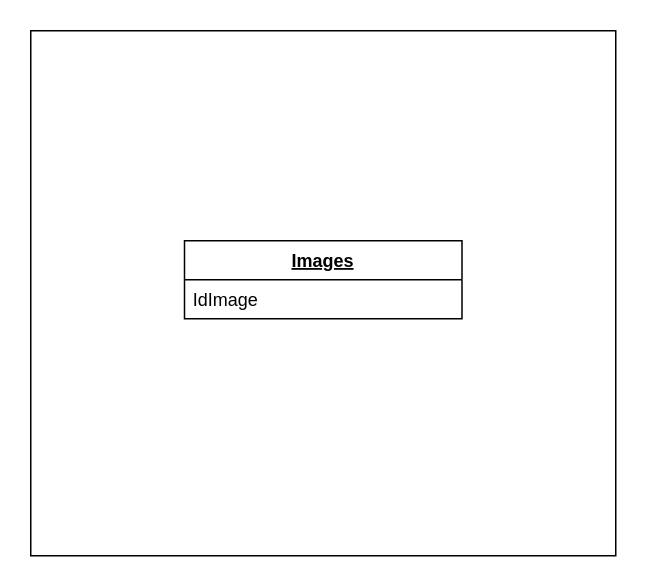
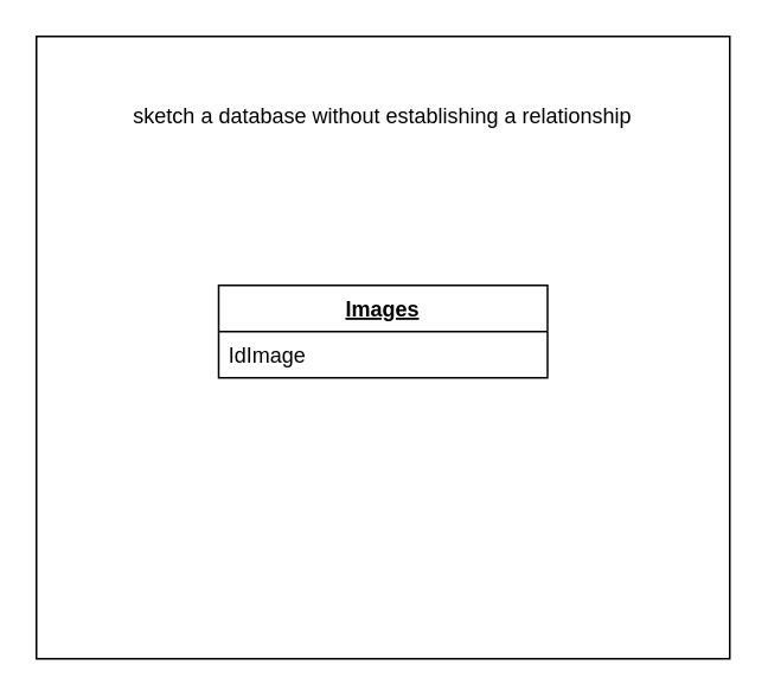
+ <mxCell id="5" value="sketch a database without establishing a relationship" style="text;html=1;strokeColor=none;fillColor=none;align=center;verticalAlign=middle;whiteSpace=wrap;rounded=0;" vertex="1" parent="1"><mxGeometry x="45" y="50" width="340" height="30" as="geometry" /></mxCell>
